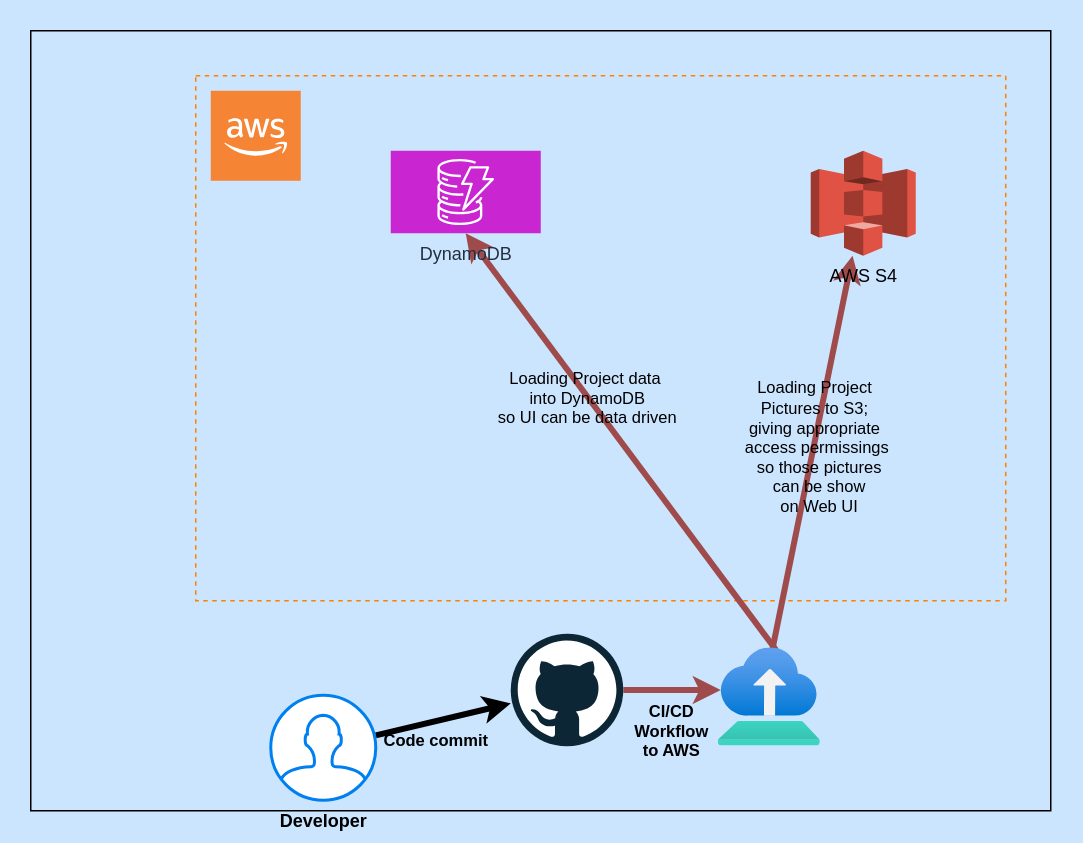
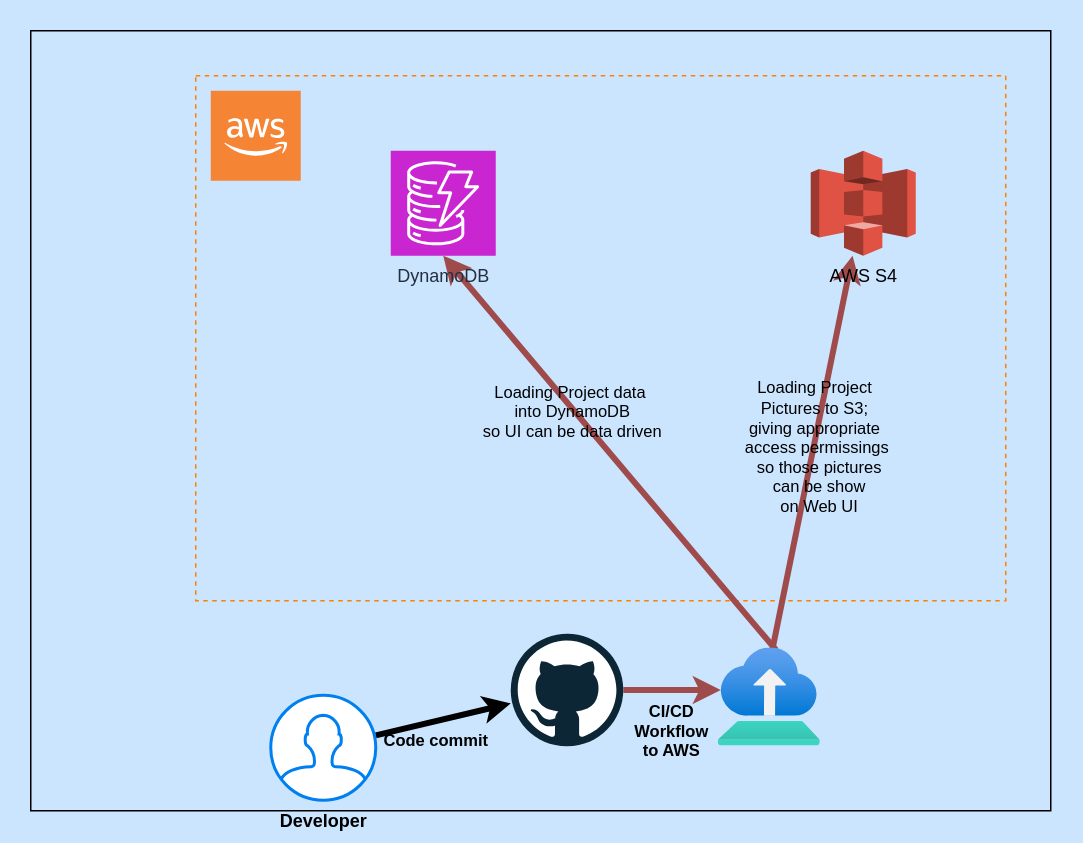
- <mxCell id="17" value="DynamoDB" style="sketch=0;points=[[0,0,0],[0.25,0,0],[0.5,0,0],[0.75,0,0],[1,0,0],[0,1,0],[0.25,1,0],[0.5,1,0],[0.75,1,0],[1,1,0],[0,0.25,0],[0,0.5,0],[0,0.75,0],[1,0.25,0],[1,0.5,0],[1,0.75,0]];outlineConnect=0;fontColor=#232F3E;fillColor=#C925D1;strokeColor=#ffffff;dashed=0;verticalLabelPosition=bottom;verticalAlign=top;align=center;html=1;fontSize=12;fontStyle=0;aspect=fixed;shape=mxgraph.aws4.resourceIcon;resIcon=mxgraph.aws4.dynamodb;" vertex="1" parent="1"><mxGeometry x="260" y="100" width="100" height="55" as="geometry" /></mxCell>
+ <mxCell id="17" value="DynamoDB" style="sketch=0;points=[[0,0,0],[0.25,0,0],[0.5,0,0],[0.75,0,0],[1,0,0],[0,1,0],[0.25,1,0],[0.5,1,0],[0.75,1,0],[1,1,0],[0,0.25,0],[0,0.5,0],[0,0.75,0],[1,0.25,0],[1,0.5,0],[1,0.75,0]];outlineConnect=0;fontColor=#232F3E;fillColor=#C925D1;strokeColor=#ffffff;dashed=0;verticalLabelPosition=bottom;verticalAlign=top;align=center;html=1;fontSize=12;fontStyle=0;aspect=fixed;shape=mxgraph.aws4.resourceIcon;resIcon=mxgraph.aws4.dynamodb;" vertex="1" parent="1"><mxGeometry x="260" y="100" width="70" height="70" as="geometry" /></mxCell>
